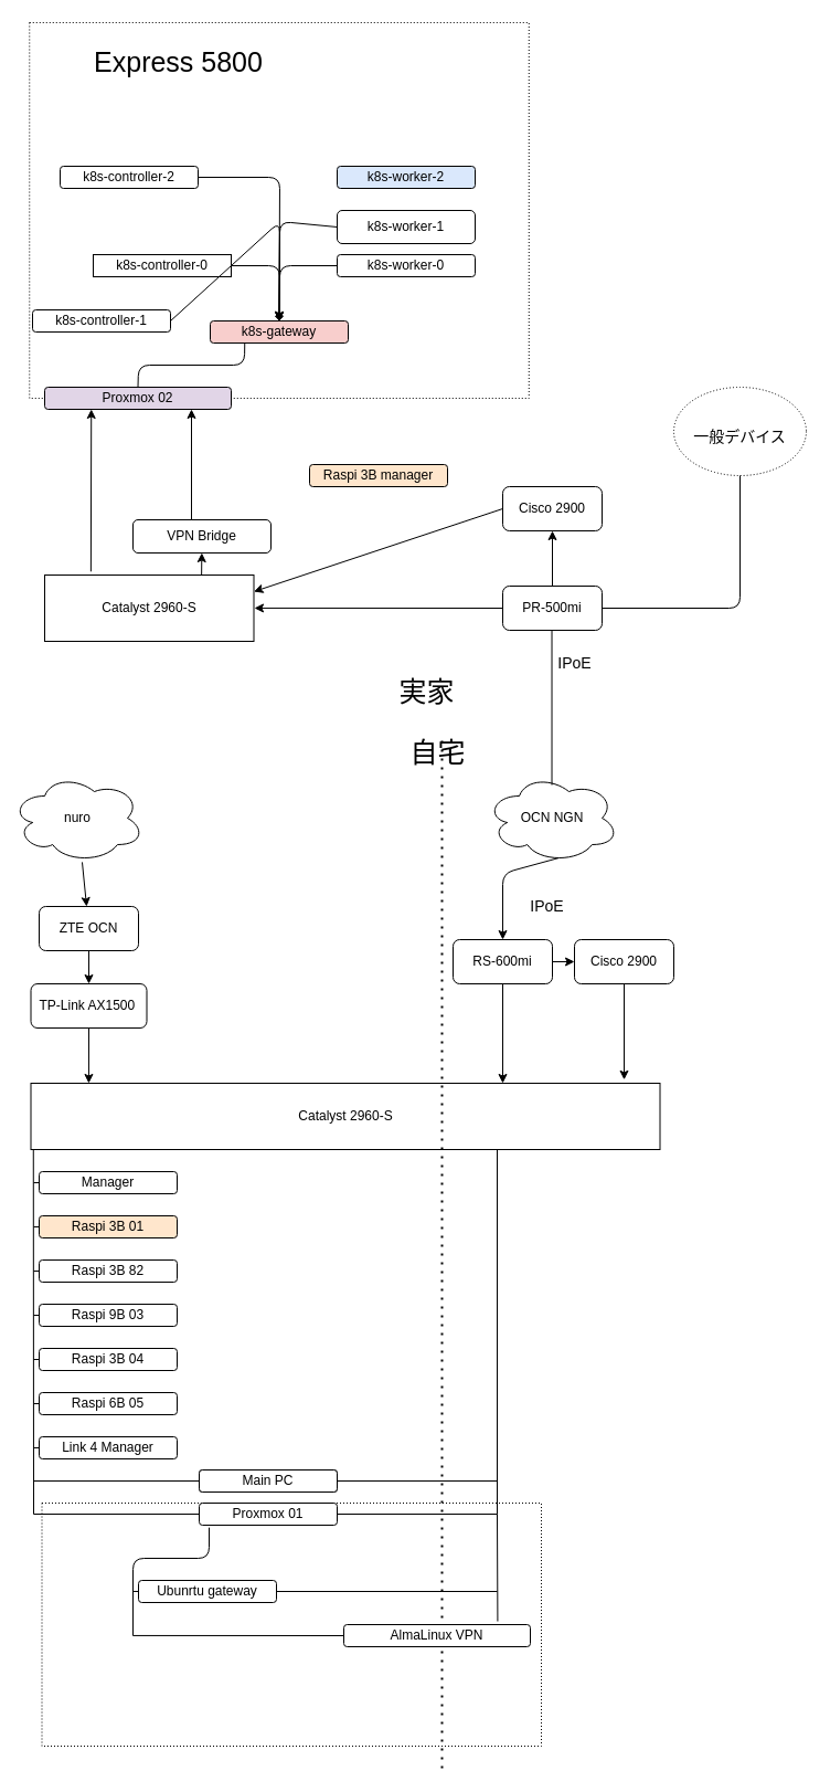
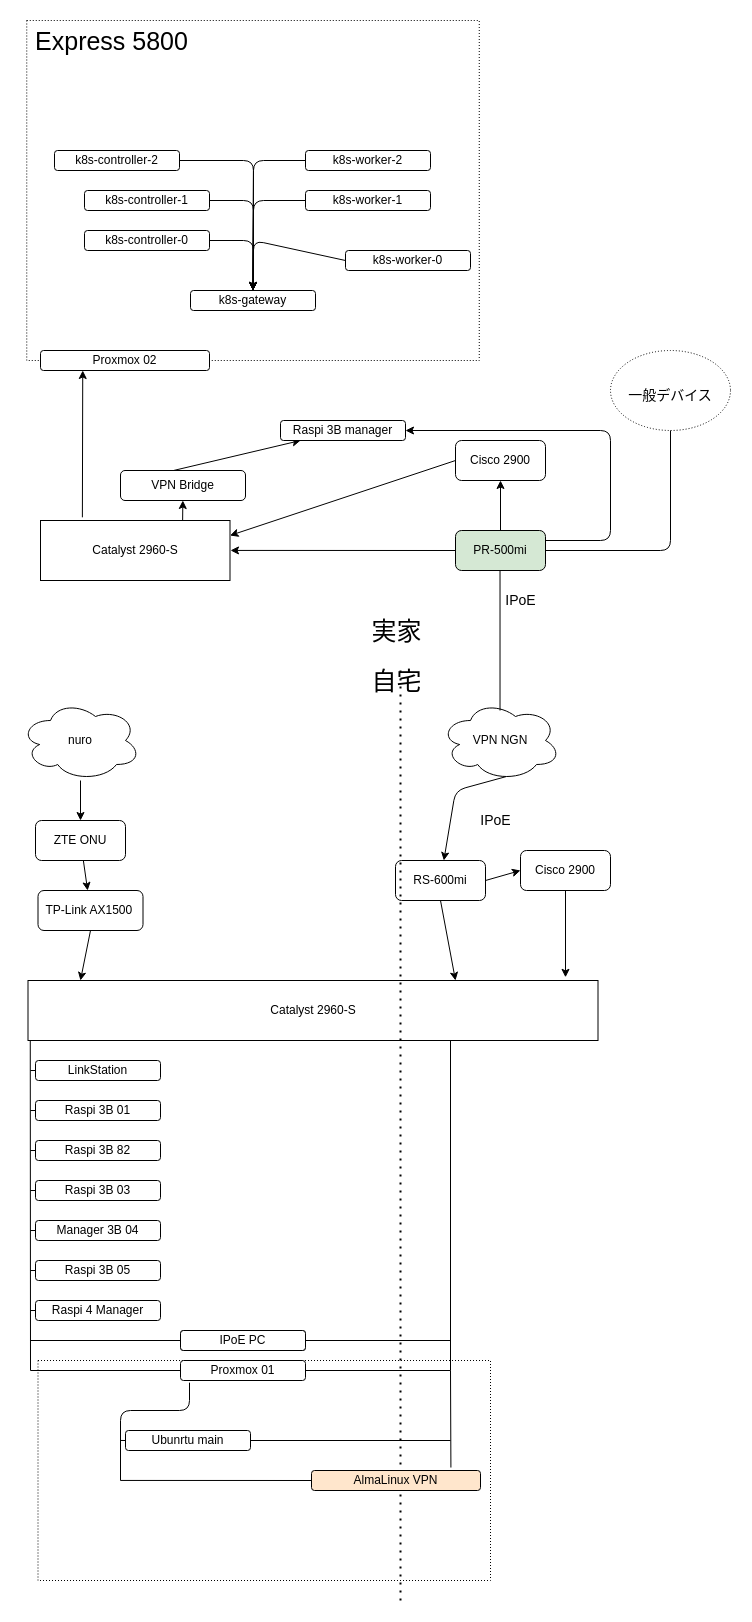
- <mxCell id="60" value="Express 5800" style="text;html=1;align=center;verticalAlign=middle;resizable=0;points=[];autosize=1;strokeColor=none;fillColor=none;fontSize=25;" parent="1" vertex="1"><mxGeometry x="76.25" y="35" width="170" height="40" as="geometry" /></mxCell>
+ <mxCell id="60" value="Express 5800" style="text;html=1;align=center;verticalAlign=middle;resizable=0;points=[];autosize=1;strokeColor=none;fillColor=none;fontSize=25;" parent="1" vertex="1"><mxGeometry x="26.25" y="20" width="170" height="40" as="geometry" /></mxCell>
+ <mxCell id="84" style="edgeStyle=none;html=1;exitX=0;exitY=0.5;exitDx=0;exitDy=0;entryX=0.5;entryY=0;entryDx=0;entryDy=0;" edge="1" parent="1" source="85" target="59"><mxGeometry relative="1" as="geometry"><Array as="points"><mxPoint x="253" y="160" /></Array></mxGeometry></mxCell>
- <mxCell id="85" value="k8s-worker-2" style="rounded=1;whiteSpace=wrap;html=1;fillColor=#dae8fc;" vertex="1" parent="1"><mxGeometry x="305" y="150" width="125" height="20" as="geometry" /></mxCell>
+ <mxCell id="85" value="k8s-worker-2" style="rounded=1;whiteSpace=wrap;html=1;" vertex="1" parent="1"><mxGeometry x="305" y="150" width="125" height="20" as="geometry" /></mxCell>
- <mxCell id="78" style="edgeStyle=none;html=1;exitX=1;exitY=0.5;exitDx=0;exitDy=0;entryX=0.5;entryY=0;entryDx=0;entryDy=0;endArrow=diamond;" edge="1" parent="1" source="79" target="59"><mxGeometry relative="1" as="geometry"><Array as="points"><mxPoint x="253" y="160" /></Array></mxGeometry></mxCell>
+ <mxCell id="78" style="edgeStyle=none;html=1;exitX=1;exitY=0.5;exitDx=0;exitDy=0;entryX=0.5;entryY=0;entryDx=0;entryDy=0;" edge="1" parent="1" source="79" target="59"><mxGeometry relative="1" as="geometry"><Array as="points"><mxPoint x="253" y="160" /></Array></mxGeometry></mxCell>
- <mxCell id="83" value="k8s-worker-1" style="rounded=1;whiteSpace=wrap;html=1;" vertex="1" parent="1"><mxGeometry x="305" y="190" width="125" height="30" as="geometry" /></mxCell>
+ <mxCell id="83" value="k8s-worker-1" style="rounded=1;whiteSpace=wrap;html=1;" vertex="1" parent="1"><mxGeometry x="305" y="190" width="125" height="20" as="geometry" /></mxCell>
- <mxCell id="75" value="k8s-controller-0" style="whiteSpace=wrap;html=1;rounded=0;" vertex="1" parent="1"><mxGeometry x="84" y="230" width="125" height="20" as="geometry" /></mxCell>
+ <mxCell id="75" value="k8s-controller-0" style="rounded=1;whiteSpace=wrap;html=1;" vertex="1" parent="1"><mxGeometry x="84" y="230" width="125" height="20" as="geometry" /></mxCell>
- <mxCell id="74" style="edgeStyle=none;html=1;exitX=1;exitY=0.5;exitDx=0;exitDy=0;entryX=0.5;entryY=0;entryDx=0;entryDy=0;" edge="1" parent="1" source="75" target="59"><mxGeometry relative="1" as="geometry"><Array as="points"><mxPoint x="253" y="240" /></Array></mxGeometry></mxCell>
+ <mxCell id="74" style="edgeStyle=none;html=1;exitX=1;exitY=0.5;exitDx=0;exitDy=0;entryX=0.5;entryY=0;entryDx=0;entryDy=0;endArrow=none;" edge="1" parent="1" source="75" target="59"><mxGeometry relative="1" as="geometry"><Array as="points"><mxPoint x="253" y="240" /></Array></mxGeometry></mxCell>
- <mxCell id="81" value="k8s-worker-0" style="rounded=1;whiteSpace=wrap;html=1;" vertex="1" parent="1"><mxGeometry x="305" y="230" width="125" height="20" as="geometry" /></mxCell>
+ <mxCell id="81" value="k8s-worker-0" style="rounded=1;whiteSpace=wrap;html=1;" vertex="1" parent="1"><mxGeometry x="345" y="250" width="125" height="20" as="geometry" /></mxCell>
- <mxCell id="77" value="k8s-controller-1" style="rounded=1;whiteSpace=wrap;html=1;" vertex="1" parent="1"><mxGeometry x="29" y="280" width="125" height="20" as="geometry" /></mxCell>
+ <mxCell id="77" value="k8s-controller-1" style="rounded=1;whiteSpace=wrap;html=1;" vertex="1" parent="1"><mxGeometry x="84" y="190" width="125" height="20" as="geometry" /></mxCell>
- <mxCell id="59" value="k8s-gateway" style="rounded=1;whiteSpace=wrap;html=1;fillColor=#f8cecc;" parent="1" vertex="1"><mxGeometry x="190" y="290" width="125" height="20" as="geometry" /></mxCell>
+ <mxCell id="59" value="k8s-gateway" style="rounded=1;whiteSpace=wrap;html=1;" parent="1" vertex="1"><mxGeometry x="190" y="290" width="125" height="20" as="geometry" /></mxCell>
- <mxCell id="57" style="edgeStyle=none;html=1;exitX=0.5;exitY=0;exitDx=0;exitDy=0;entryX=0.25;entryY=1;entryDx=0;entryDy=0;fontSize=25;endArrow=none;endFill=0;" parent="1" source="58" target="59" edge="1"><mxGeometry relative="1" as="geometry"><Array as="points"><mxPoint x="125" y="330" /><mxPoint x="221" y="330" /></Array></mxGeometry></mxCell>
- <mxCell id="58" value="Proxmox 02" style="rounded=1;whiteSpace=wrap;html=1;fillColor=#e1d5e7;" parent="1" vertex="1"><mxGeometry x="40" y="350" width="169" height="20" as="geometry" /></mxCell>
+ <mxCell id="58" value="Proxmox 02" style="rounded=1;whiteSpace=wrap;html=1;" parent="1" vertex="1"><mxGeometry x="40" y="350" width="169" height="20" as="geometry" /></mxCell>
- <mxCell id="53" style="edgeStyle=none;html=1;exitX=0.424;exitY=0;exitDx=0;exitDy=0;fontSize=25;entryX=0.787;entryY=1;entryDx=0;entryDy=0;entryPerimeter=0;exitPerimeter=0;" parent="1" source="54" target="58" edge="1"><mxGeometry relative="1" as="geometry"><mxPoint x="183" y="400" as="targetPoint" /></mxGeometry></mxCell>
+ <mxCell id="53" style="edgeStyle=none;html=1;exitX=0.424;exitY=0;exitDx=0;exitDy=0;fontSize=25;exitPerimeter=0;" parent="1" source="54" target="73" edge="1"><mxGeometry relative="1" as="geometry"><mxPoint x="183" y="400" as="targetPoint" /></mxGeometry></mxCell>
- <mxCell id="73" value="Raspi 3B manager" style="rounded=1;whiteSpace=wrap;html=1;fillColor=#ffe6cc;" parent="1" vertex="1"><mxGeometry x="280" y="420" width="125" height="20" as="geometry" /></mxCell>
+ <mxCell id="73" value="Raspi 3B manager" style="rounded=1;whiteSpace=wrap;html=1;" parent="1" vertex="1"><mxGeometry x="280" y="420" width="125" height="20" as="geometry" /></mxCell>
+ <mxCell id="72" style="edgeStyle=none;html=1;exitX=1;exitY=0.5;exitDx=0;exitDy=0;entryX=1;entryY=0.25;entryDx=0;entryDy=0;fontSize=14;startArrow=classic;startFill=1;endArrow=none;endFill=0;" parent="1" source="73" target="52" edge="1"><mxGeometry relative="1" as="geometry"><Array as="points"><mxPoint x="610" y="430" /><mxPoint x="610" y="540" /></Array></mxGeometry></mxCell>
- <mxCell id="52" value="PR-500mi" style="rounded=1;whiteSpace=wrap;html=1;" parent="1" vertex="1"><mxGeometry x="455" y="530" width="90" height="40" as="geometry" /></mxCell>
+ <mxCell id="52" value="PR-500mi" style="rounded=1;whiteSpace=wrap;html=1;fillColor=#d5e8d4;" parent="1" vertex="1"><mxGeometry x="455" y="530" width="90" height="40" as="geometry" /></mxCell>
- <mxCell id="56" value="実家" style="text;html=1;align=center;verticalAlign=middle;resizable=0;points=[];autosize=1;strokeColor=none;fillColor=none;fontSize=25;" parent="1" vertex="1"><mxGeometry x="350.5" y="605" width="70" height="40" as="geometry" /></mxCell>
+ <mxCell id="56" value="実家" style="text;html=1;align=center;verticalAlign=middle;resizable=0;points=[];autosize=1;strokeColor=none;fillColor=none;fontSize=25;" parent="1" vertex="1"><mxGeometry x="360.5" y="610" width="70" height="40" as="geometry" /></mxCell>
- <mxCell id="5" value="nuro" style="ellipse;shape=cloud;whiteSpace=wrap;html=1;" parent="1" vertex="1"><mxGeometry x="10" y="700" width="120" height="80" as="geometry" /></mxCell>
+ <mxCell id="5" value="nuro" style="ellipse;shape=cloud;whiteSpace=wrap;html=1;" parent="1" vertex="1"><mxGeometry x="20" y="700" width="120" height="80" as="geometry" /></mxCell>
- <mxCell id="12" value="OCN NGN" style="ellipse;shape=cloud;whiteSpace=wrap;html=1;" parent="1" vertex="1"><mxGeometry x="440" y="700" width="120" height="80" as="geometry" /></mxCell>
+ <mxCell id="12" value="VPN NGN" style="ellipse;shape=cloud;whiteSpace=wrap;html=1;" parent="1" vertex="1"><mxGeometry x="440" y="700" width="120" height="80" as="geometry" /></mxCell>
- <mxCell id="7" value="ZTE OCN" style="rounded=1;whiteSpace=wrap;html=1;" parent="1" vertex="1"><mxGeometry x="35" y="820" width="90" height="40" as="geometry" /></mxCell>
+ <mxCell id="7" value="ZTE ONU" style="rounded=1;whiteSpace=wrap;html=1;" parent="1" vertex="1"><mxGeometry x="35" y="820" width="90" height="40" as="geometry" /></mxCell>
- <mxCell id="15" value="RS-600mi" style="rounded=1;whiteSpace=wrap;html=1;" parent="1" vertex="1"><mxGeometry x="410" y="850" width="90" height="40" as="geometry" /></mxCell>
+ <mxCell id="15" value="RS-600mi" style="rounded=1;whiteSpace=wrap;html=1;" parent="1" vertex="1"><mxGeometry x="395" y="860" width="90" height="40" as="geometry" /></mxCell>
- <mxCell id="9" value="TP-Link AX1500&amp;nbsp;" style="rounded=1;whiteSpace=wrap;html=1;" parent="1" vertex="1"><mxGeometry x="27.5" y="890" width="105" height="40" as="geometry" /></mxCell>
+ <mxCell id="9" value="TP-Link AX1500&amp;nbsp;" style="rounded=1;whiteSpace=wrap;html=1;" parent="1" vertex="1"><mxGeometry x="37.5" y="890" width="105" height="40" as="geometry" /></mxCell>
- <mxCell id="18" value="Manager" style="rounded=1;whiteSpace=wrap;html=1;" parent="1" vertex="1"><mxGeometry x="35" y="1060" width="125" height="20" as="geometry" /></mxCell>
+ <mxCell id="18" value="LinkStation" style="rounded=1;whiteSpace=wrap;html=1;" parent="1" vertex="1"><mxGeometry x="35" y="1060" width="125" height="20" as="geometry" /></mxCell>
- <mxCell id="21" value="Raspi 3B 01" style="rounded=1;whiteSpace=wrap;html=1;fillColor=#ffe6cc;" parent="1" vertex="1"><mxGeometry x="35" y="1100" width="125" height="20" as="geometry" /></mxCell>
+ <mxCell id="21" value="Raspi 3B 01" style="rounded=1;whiteSpace=wrap;html=1;" parent="1" vertex="1"><mxGeometry x="35" y="1100" width="125" height="20" as="geometry" /></mxCell>
- <mxCell id="25" value="Raspi 9B 03" style="rounded=1;whiteSpace=wrap;html=1;" parent="1" vertex="1"><mxGeometry x="35" y="1180" width="125" height="20" as="geometry" /></mxCell>
+ <mxCell id="25" value="Raspi 3B 03" style="rounded=1;whiteSpace=wrap;html=1;" parent="1" vertex="1"><mxGeometry x="35" y="1180" width="125" height="20" as="geometry" /></mxCell>
- <mxCell id="27" value="Raspi 3B 04" style="rounded=1;whiteSpace=wrap;html=1;" parent="1" vertex="1"><mxGeometry x="35" y="1220" width="125" height="20" as="geometry" /></mxCell>
+ <mxCell id="27" value="Manager 3B 04" style="rounded=1;whiteSpace=wrap;html=1;" parent="1" vertex="1"><mxGeometry x="35" y="1220" width="125" height="20" as="geometry" /></mxCell>
- <mxCell id="29" value="Raspi 6B 05" style="rounded=1;whiteSpace=wrap;html=1;" parent="1" vertex="1"><mxGeometry x="35" y="1260" width="125" height="20" as="geometry" /></mxCell>
+ <mxCell id="29" value="Raspi 3B 05" style="rounded=1;whiteSpace=wrap;html=1;" parent="1" vertex="1"><mxGeometry x="35" y="1260" width="125" height="20" as="geometry" /></mxCell>
- <mxCell id="31" value="Link 4 Manager" style="rounded=1;whiteSpace=wrap;html=1;" parent="1" vertex="1"><mxGeometry x="35" y="1300" width="125" height="20" as="geometry" /></mxCell>
+ <mxCell id="31" value="Raspi 4 Manager" style="rounded=1;whiteSpace=wrap;html=1;" parent="1" vertex="1"><mxGeometry x="35" y="1300" width="125" height="20" as="geometry" /></mxCell>
- <mxCell id="39" value="Main PC" style="rounded=1;whiteSpace=wrap;html=1;" parent="1" vertex="1"><mxGeometry x="180" y="1330" width="125" height="20" as="geometry" /></mxCell>
+ <mxCell id="39" value="IPoE PC" style="rounded=1;whiteSpace=wrap;html=1;" parent="1" vertex="1"><mxGeometry x="180" y="1330" width="125" height="20" as="geometry" /></mxCell>
- <mxCell id="43" value="Ubunrtu gateway" style="rounded=1;whiteSpace=wrap;html=1;" parent="1" vertex="1"><mxGeometry x="125" y="1430" width="125" height="20" as="geometry" /></mxCell>
+ <mxCell id="43" value="Ubunrtu main" style="rounded=1;whiteSpace=wrap;html=1;" parent="1" vertex="1"><mxGeometry x="125" y="1430" width="125" height="20" as="geometry" /></mxCell>
- <mxCell id="46" value="AlmaLinux VPN" style="rounded=1;whiteSpace=wrap;html=1;" parent="1" vertex="1"><mxGeometry x="311" y="1470" width="169" height="20" as="geometry" /></mxCell>
+ <mxCell id="46" value="AlmaLinux VPN" style="rounded=1;whiteSpace=wrap;html=1;fillColor=#ffe6cc;" parent="1" vertex="1"><mxGeometry x="311" y="1470" width="169" height="20" as="geometry" /></mxCell>
